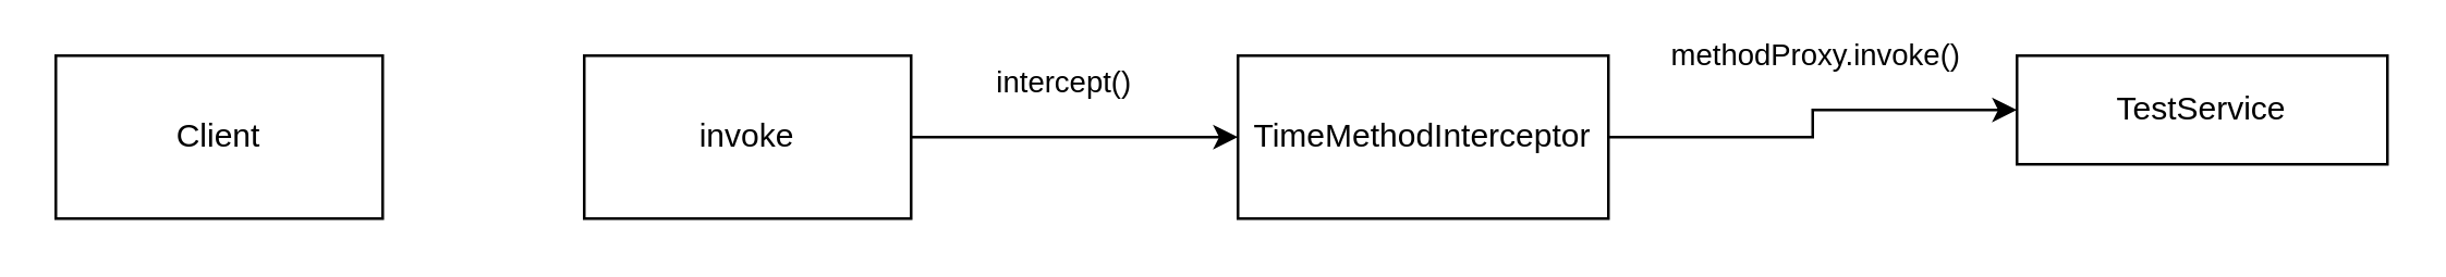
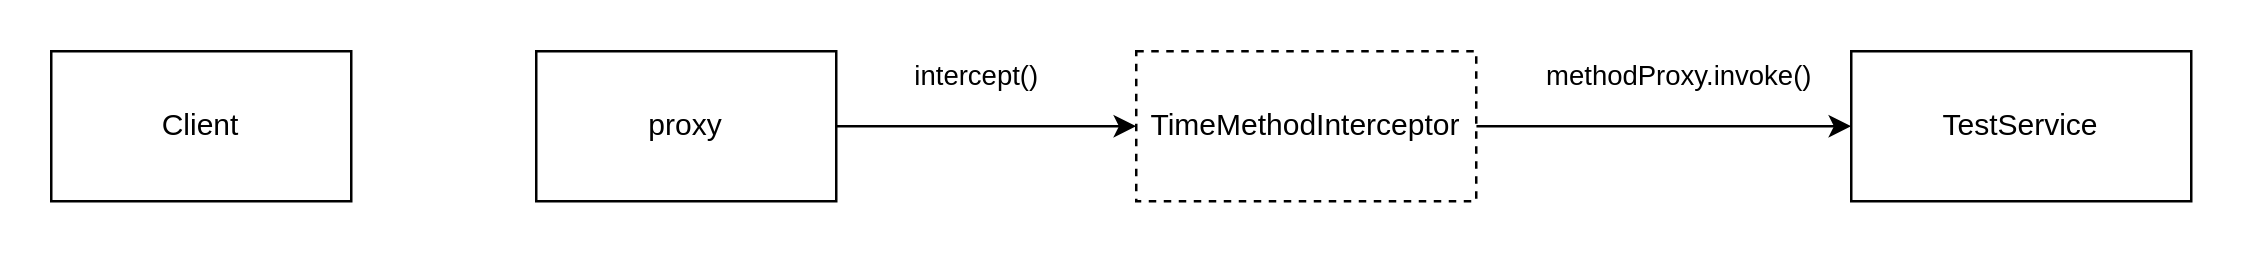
- <mxCell id="7" value="TestService" style="rounded=0;whiteSpace=wrap;html=1;" vertex="1" parent="1"><mxGeometry x="740" y="20" width="136" height="40" as="geometry" /></mxCell>
+ <mxCell id="7" value="TestService" style="rounded=0;whiteSpace=wrap;html=1;" vertex="1" parent="1"><mxGeometry x="740" y="20" width="136" height="60" as="geometry" /></mxCell>
- <mxCell id="4" value="invoke" style="rounded=0;whiteSpace=wrap;html=1;" vertex="1" parent="1"><mxGeometry x="214" y="20" width="120" height="60" as="geometry" /></mxCell>
+ <mxCell id="4" value="proxy" style="rounded=0;whiteSpace=wrap;html=1;" vertex="1" parent="1"><mxGeometry x="214" y="20" width="120" height="60" as="geometry" /></mxCell>
- <mxCell id="6" value="TimeMethodInterceptor" style="rounded=0;whiteSpace=wrap;html=1;" vertex="1" parent="1"><mxGeometry x="454" y="20" width="136" height="60" as="geometry" /></mxCell>
+ <mxCell id="6" value="TimeMethodInterceptor" style="rounded=0;whiteSpace=wrap;html=1;dashed=1;" vertex="1" parent="1"><mxGeometry x="454" y="20" width="136" height="60" as="geometry" /></mxCell>
